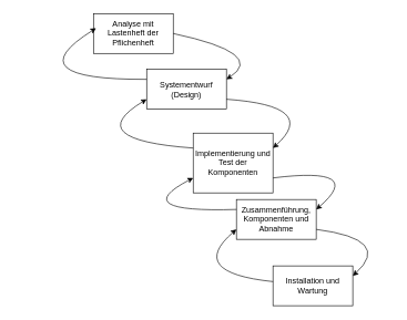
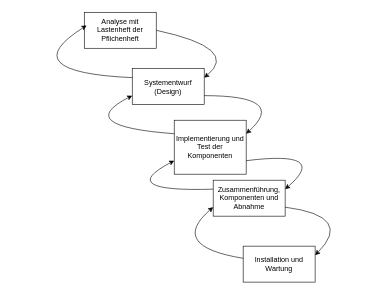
- <mxCell id="3" value="&lt;div&gt;Systementwurf&lt;/div&gt;&lt;div&gt;(Design)&lt;br&gt;&lt;/div&gt;" style="rounded=0;whiteSpace=wrap;html=1;" parent="1" vertex="1"><mxGeometry x="220" y="104" width="120" height="60" as="geometry" /></mxCell>
+ <mxCell id="3" value="&lt;div&gt;Systementwurf&lt;/div&gt;&lt;div&gt;(Design)&lt;br&gt;&lt;/div&gt;" style="rounded=0;whiteSpace=wrap;html=1;" parent="1" vertex="1"><mxGeometry x="220" y="114" width="120" height="60" as="geometry" /></mxCell>
- <mxCell id="7" value="Installation und Wartung" style="rounded=0;whiteSpace=wrap;html=1;" parent="1" vertex="1"><mxGeometry x="410" y="400" width="120" height="60" as="geometry" /></mxCell>
+ <mxCell id="7" value="Installation und Wartung" style="rounded=0;whiteSpace=wrap;html=1;" parent="1" vertex="1"><mxGeometry x="405" y="410" width="120" height="60" as="geometry" /></mxCell>
